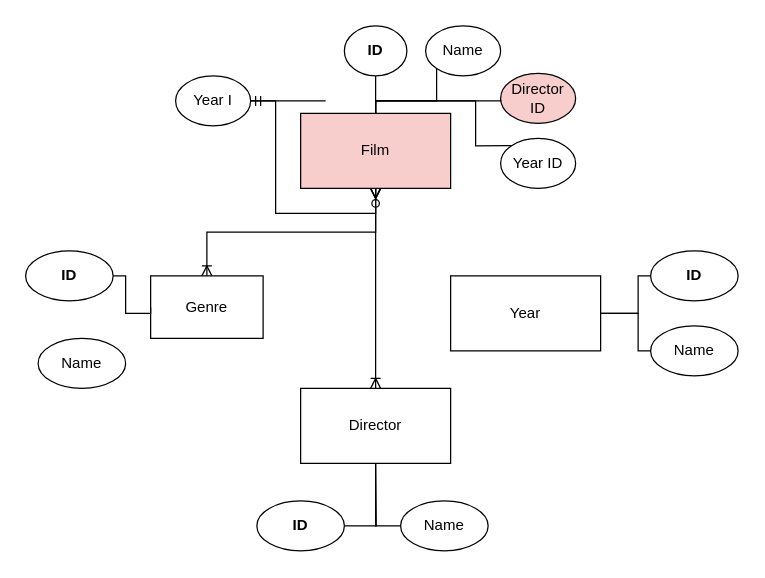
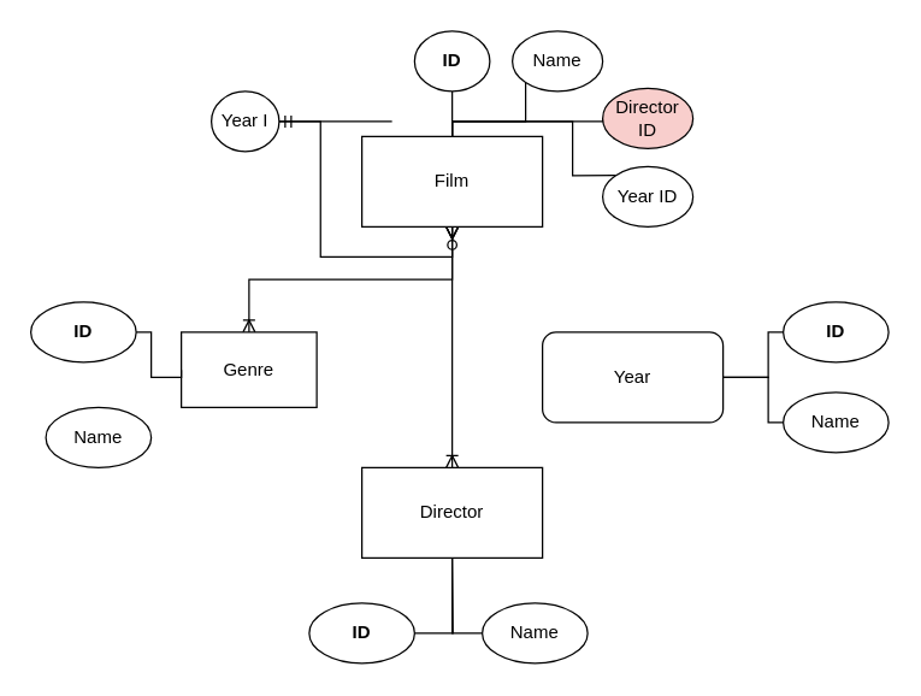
- <mxCell id="18" value="Year I" style="ellipse;whiteSpace=wrap;html=1;fontStyle=0" vertex="1" parent="1"><mxGeometry x="140" y="60" width="60" height="40" as="geometry" /></mxCell>
+ <mxCell id="18" value="Year I" style="ellipse;whiteSpace=wrap;html=1;fontStyle=0" vertex="1" parent="1"><mxGeometry x="140" y="60" width="45" height="40" as="geometry" /></mxCell>
- <mxCell id="5" value="Film" style="rounded=0;whiteSpace=wrap;html=1;fillColor=#f8cecc;" vertex="1" parent="1"><mxGeometry x="240" y="90" width="120" height="60" as="geometry" /></mxCell>
+ <mxCell id="5" value="Film" style="rounded=0;whiteSpace=wrap;html=1;" vertex="1" parent="1"><mxGeometry x="240" y="90" width="120" height="60" as="geometry" /></mxCell>
- <mxCell id="8" value="Year" style="rounded=0;whiteSpace=wrap;html=1;" vertex="1" parent="1"><mxGeometry x="360" y="220" width="120" height="60" as="geometry" /></mxCell>
+ <mxCell id="8" value="Year" style="whiteSpace=wrap;html=1;rounded=1;" vertex="1" parent="1"><mxGeometry x="360" y="220" width="120" height="60" as="geometry" /></mxCell>
